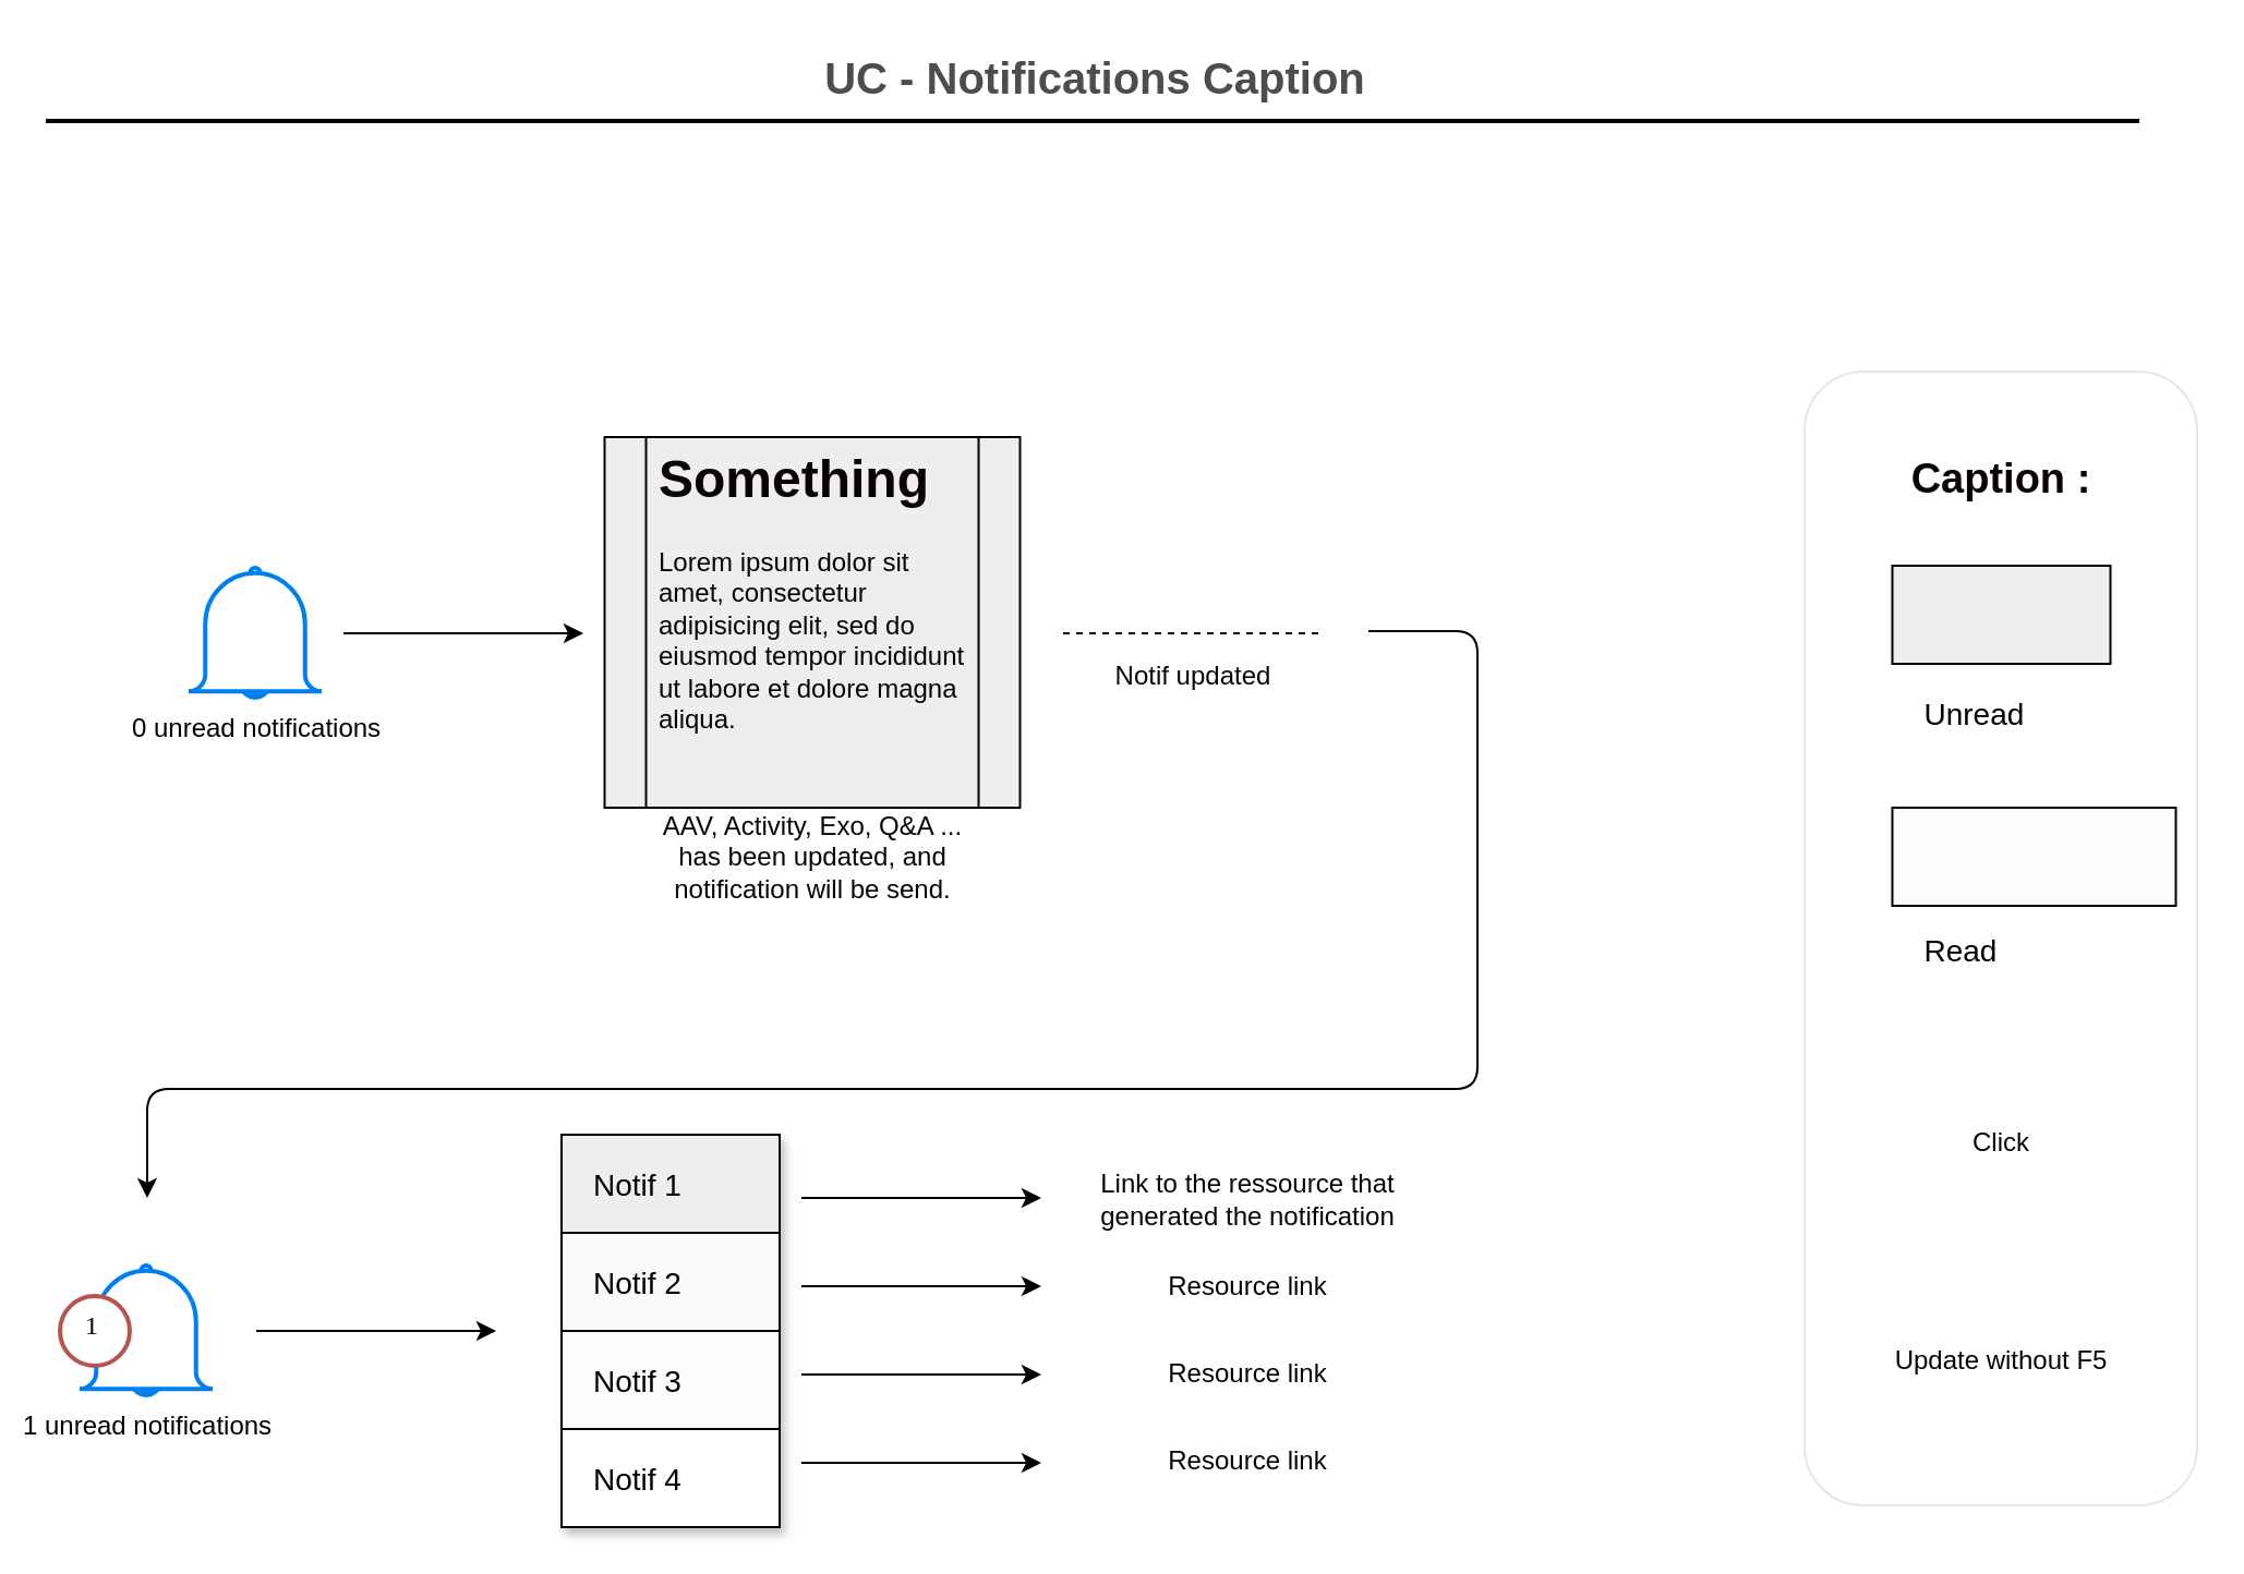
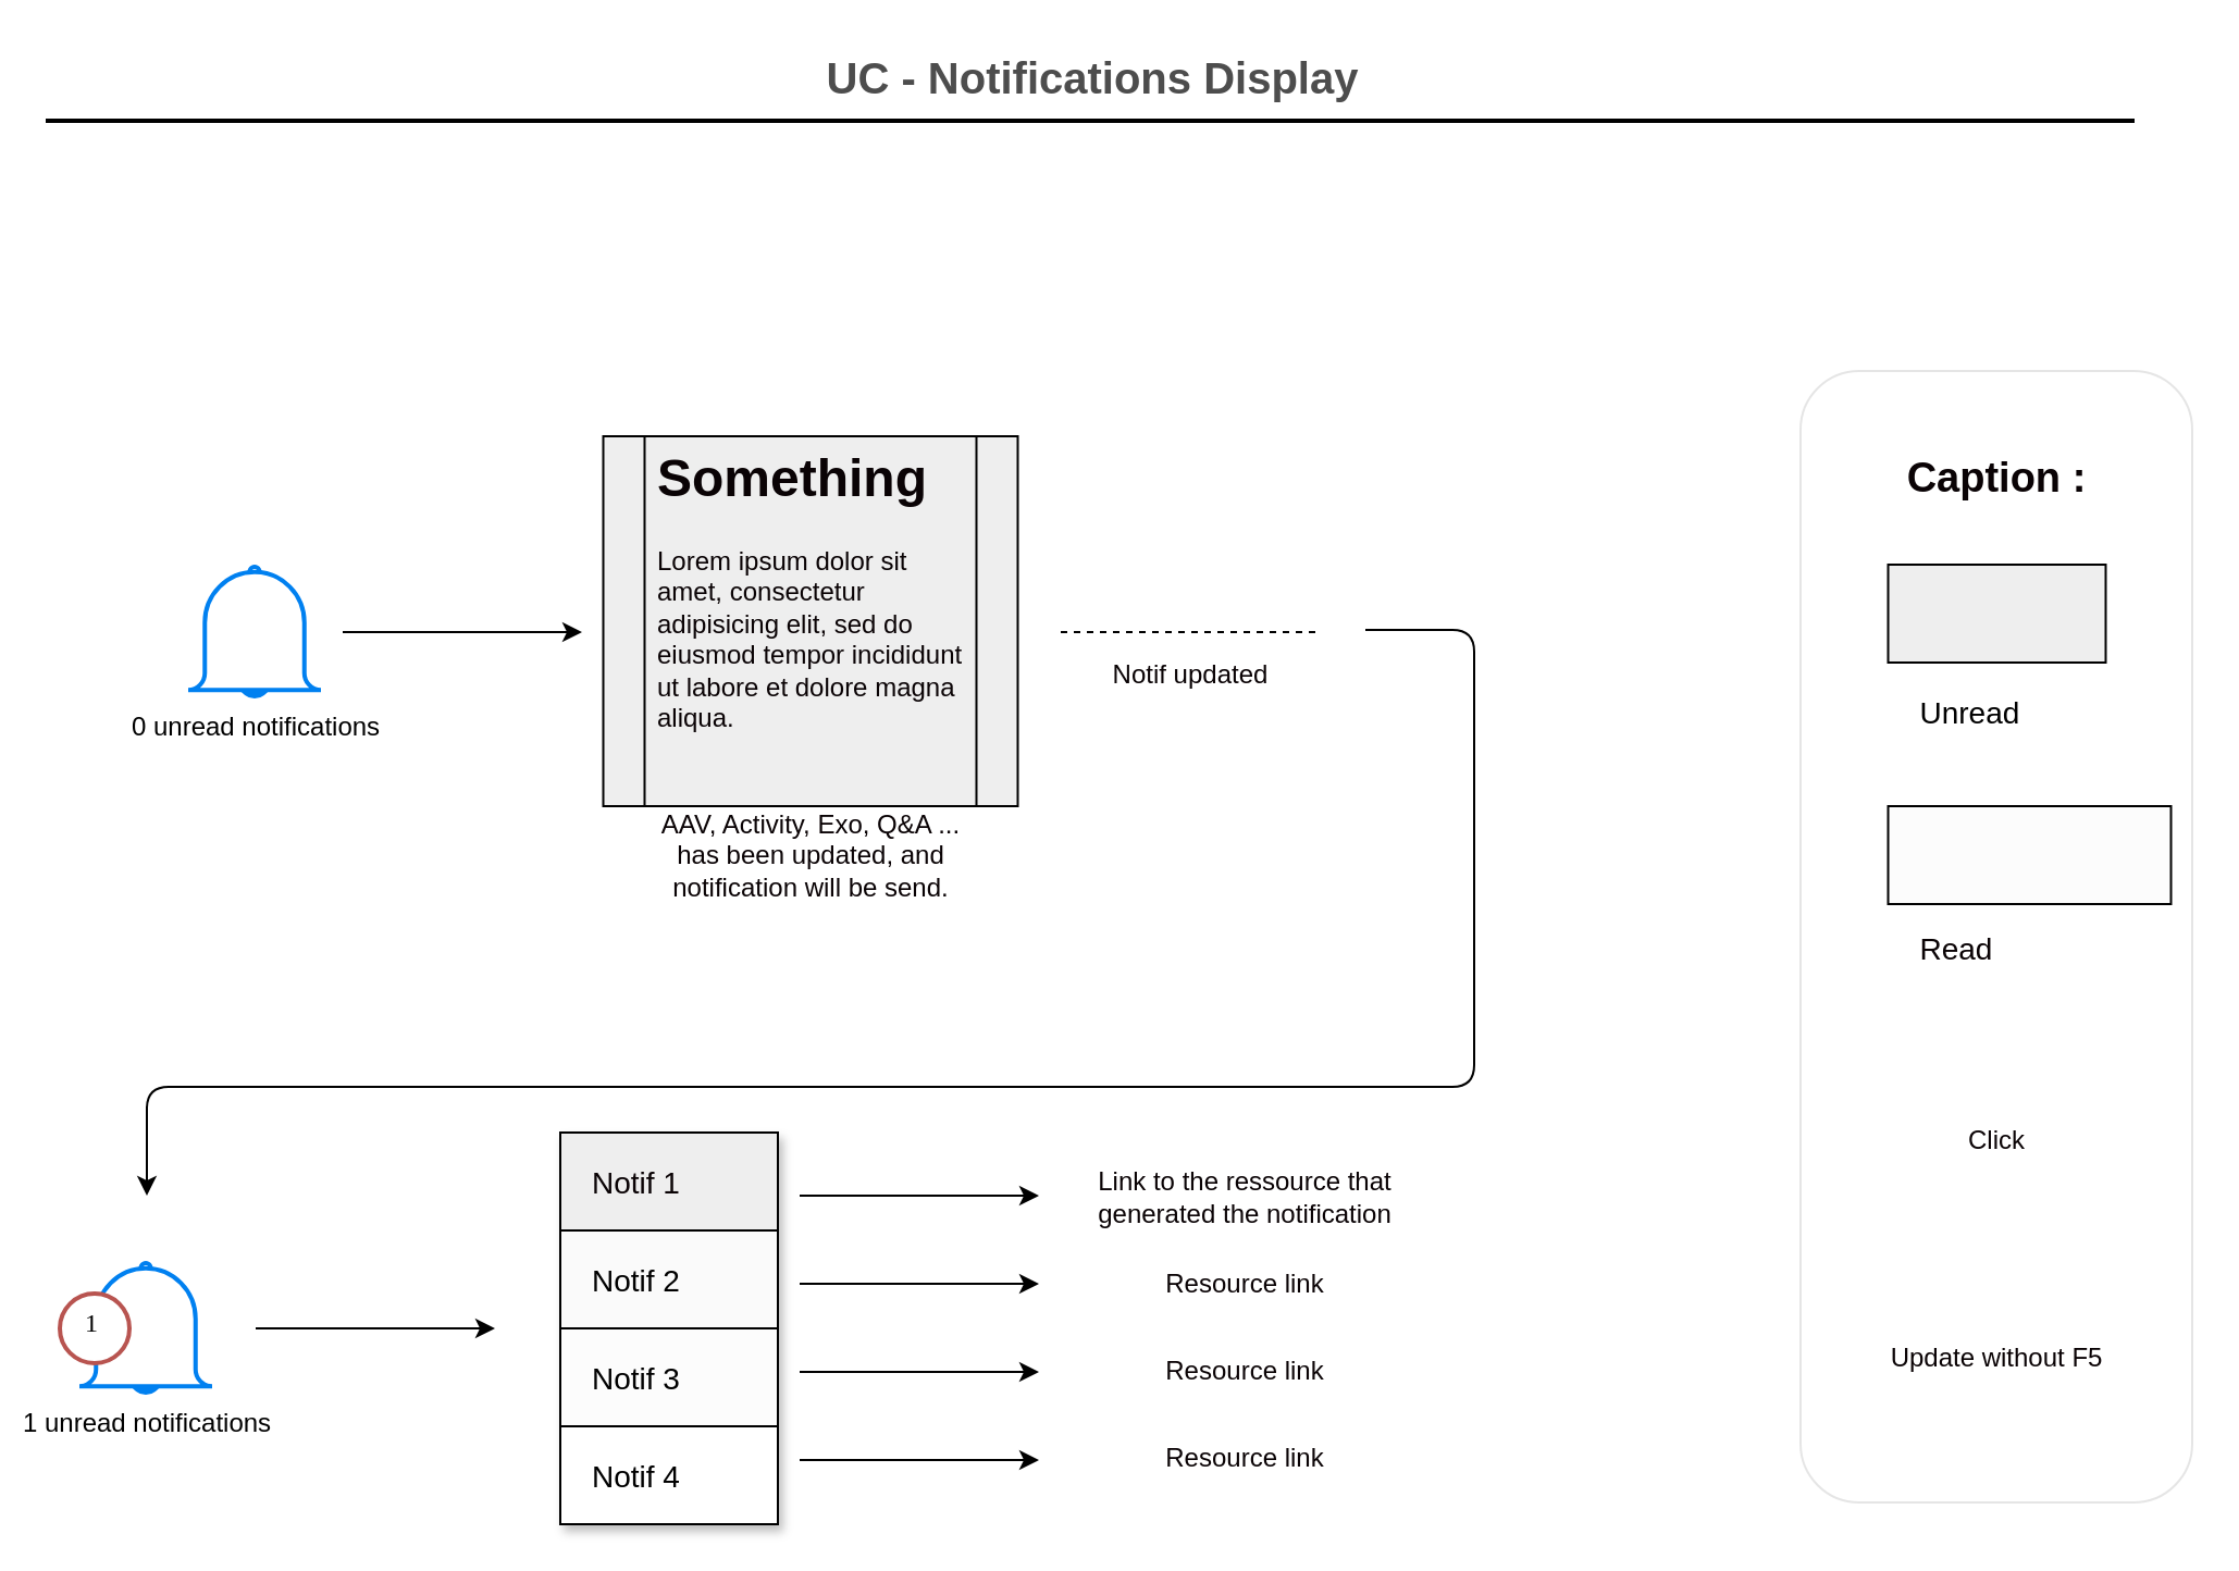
- <mxCell id="3" value="UC - Notifications Caption" style="text;html=1;strokeColor=none;fillColor=none;align=center;verticalAlign=middle;whiteSpace=wrap;rounded=0;fontStyle=1;fontSize=20;fontColor=#4D4D4D;" parent="1" vertex="1"><mxGeometry x="106.5" y="20" width="790" height="30" as="geometry" /></mxCell>
+ <mxCell id="3" value="UC - Notifications Display" style="text;html=1;strokeColor=none;fillColor=none;align=center;verticalAlign=middle;whiteSpace=wrap;rounded=0;fontStyle=1;fontSize=20;fontColor=#4D4D4D;" parent="1" vertex="1"><mxGeometry x="106.5" y="20" width="790" height="30" as="geometry" /></mxCell>
